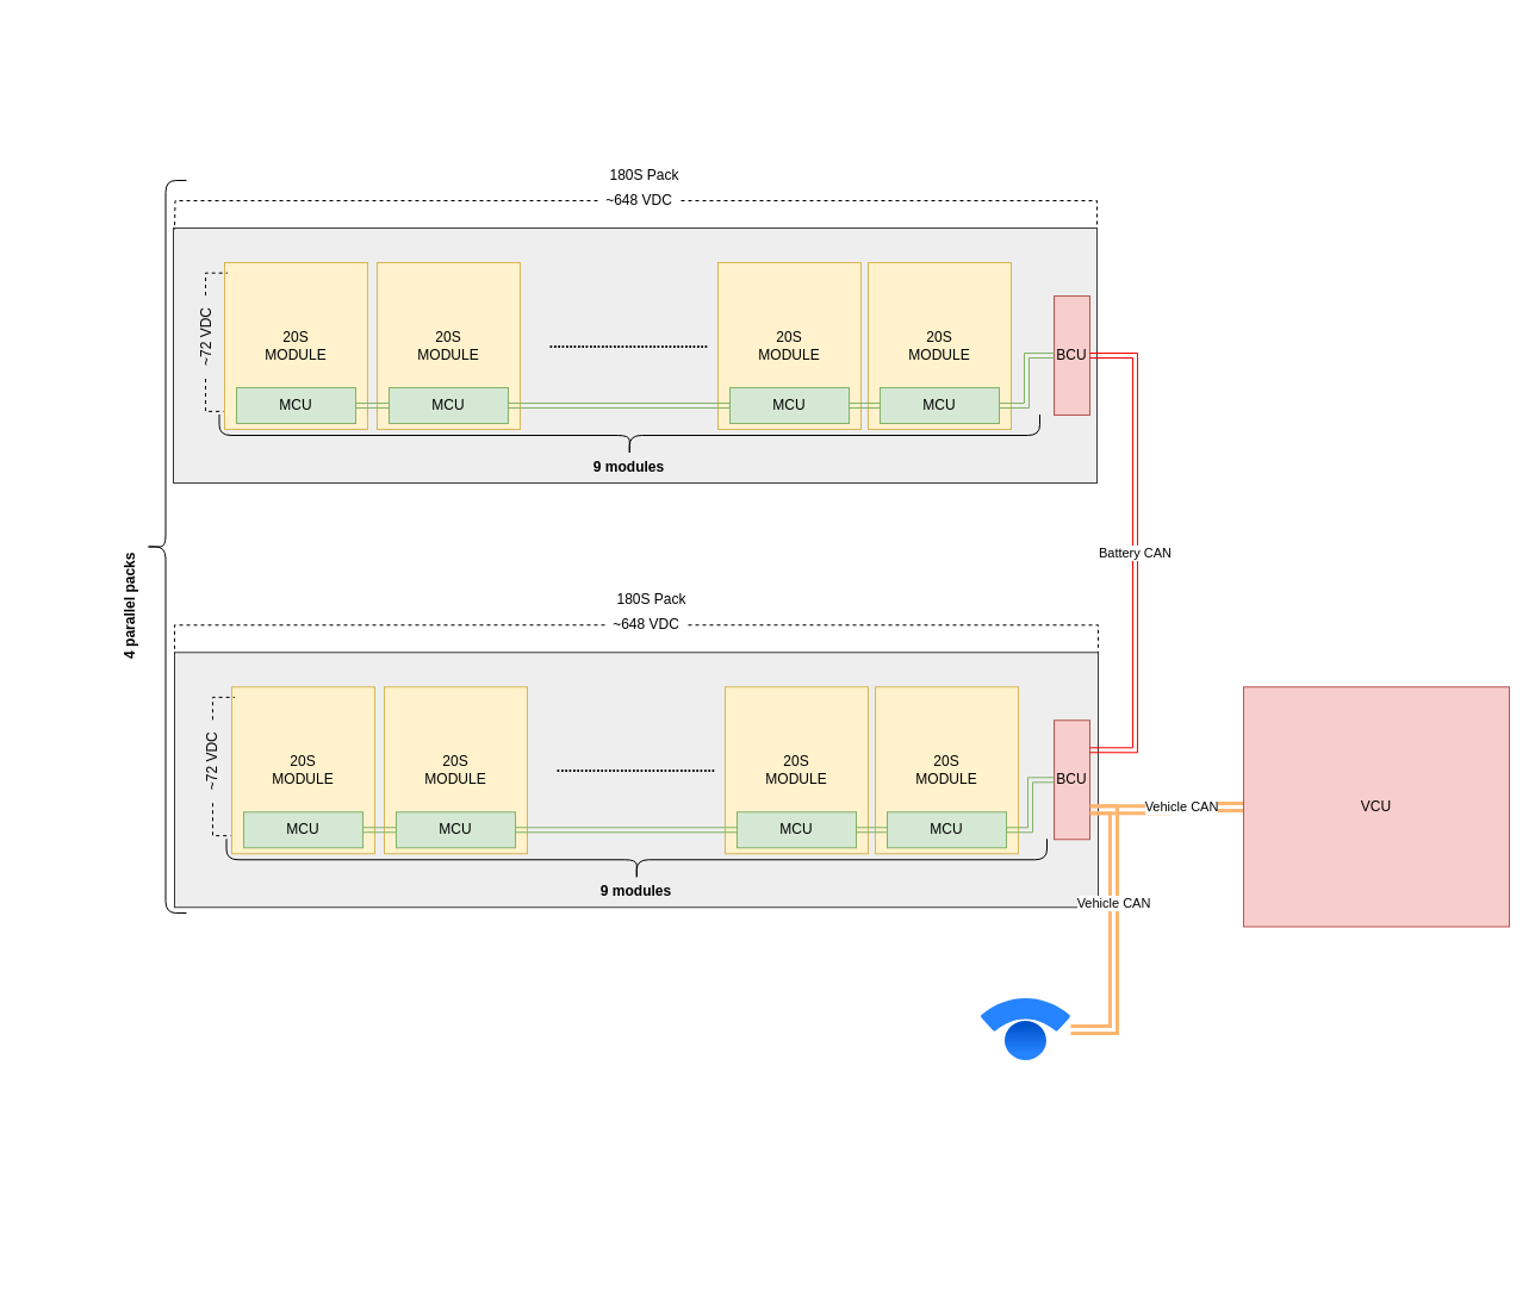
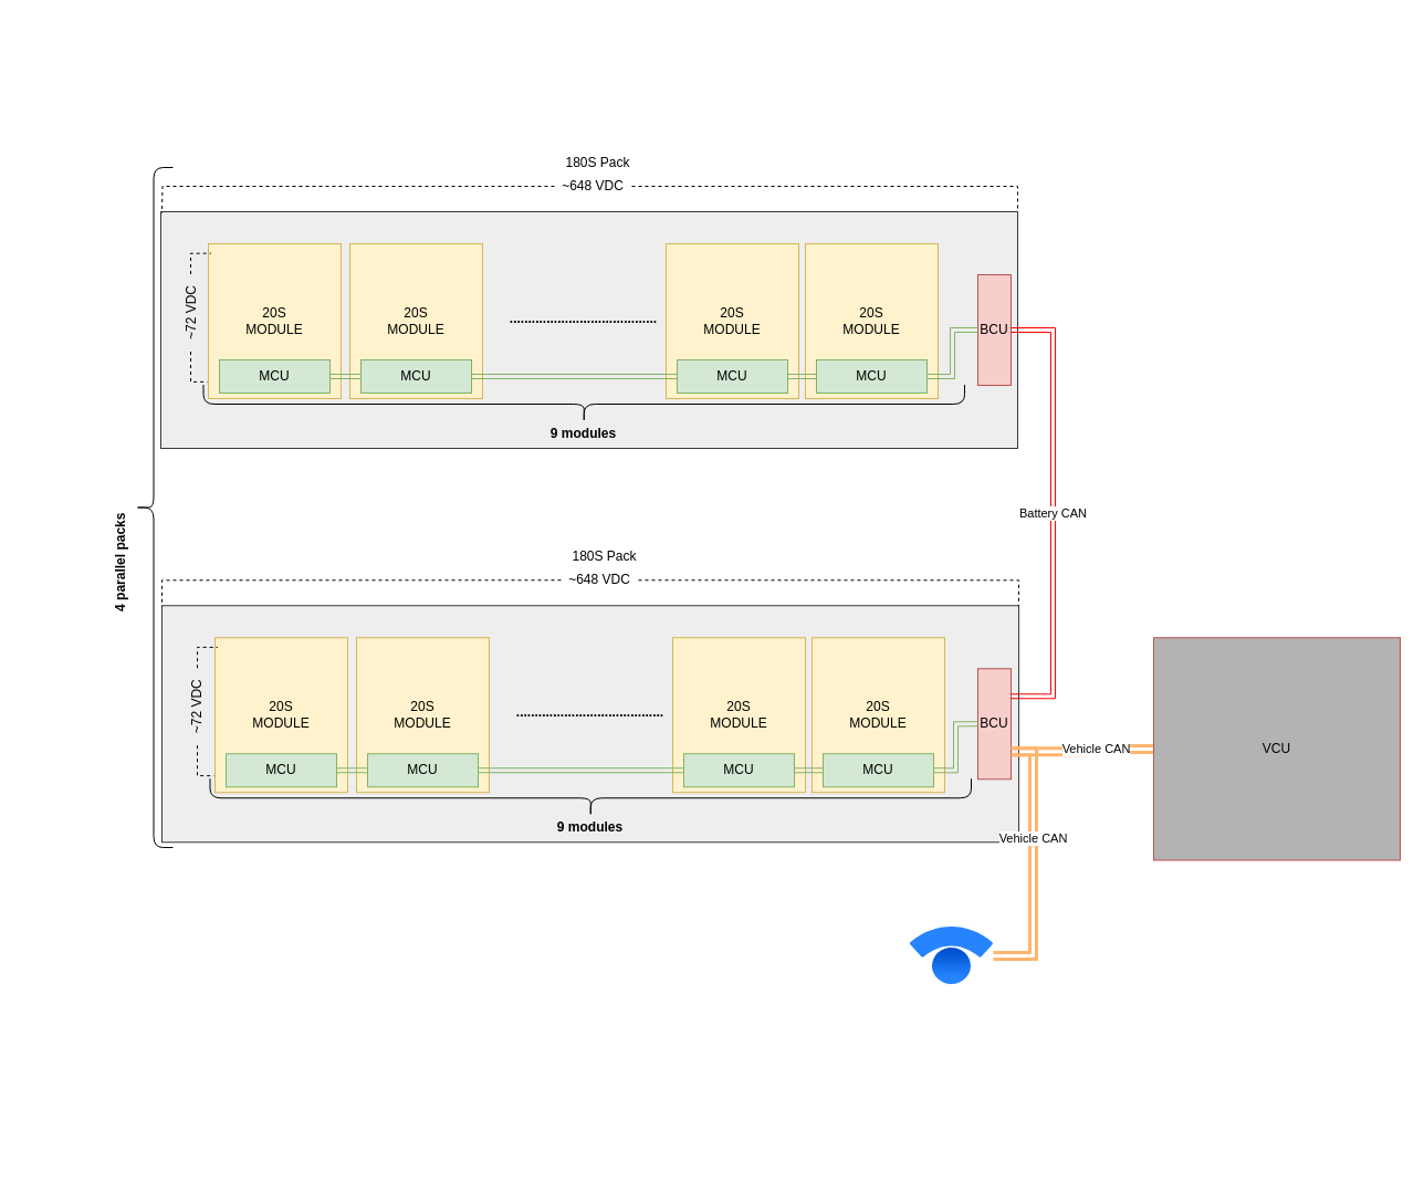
- <mxCell id="65" value="VCU" style="rounded=0;whiteSpace=wrap;html=1;fillColor=#f8cecc;strokeColor=#b85450;container=1;direction=south;" vertex="1" parent="1"><mxGeometry x="1043" y="576.25" width="223" height="201.25" as="geometry"><mxRectangle x="10" y="105" width="54" height="18" as="alternateBounds" /></mxGeometry></mxCell>
+ <mxCell id="65" value="VCU" style="rounded=0;whiteSpace=wrap;html=1;fillColor=#b3b3b3;strokeColor=#b85450;container=1;direction=south;" vertex="1" parent="1"><mxGeometry x="1043" y="576.25" width="223" height="201.25" as="geometry"><mxRectangle x="10" y="105" width="54" height="18" as="alternateBounds" /></mxGeometry></mxCell>
